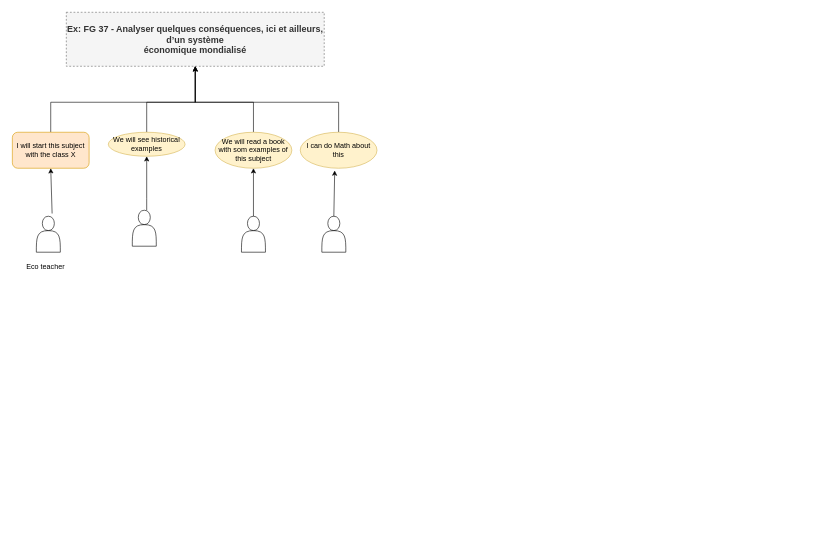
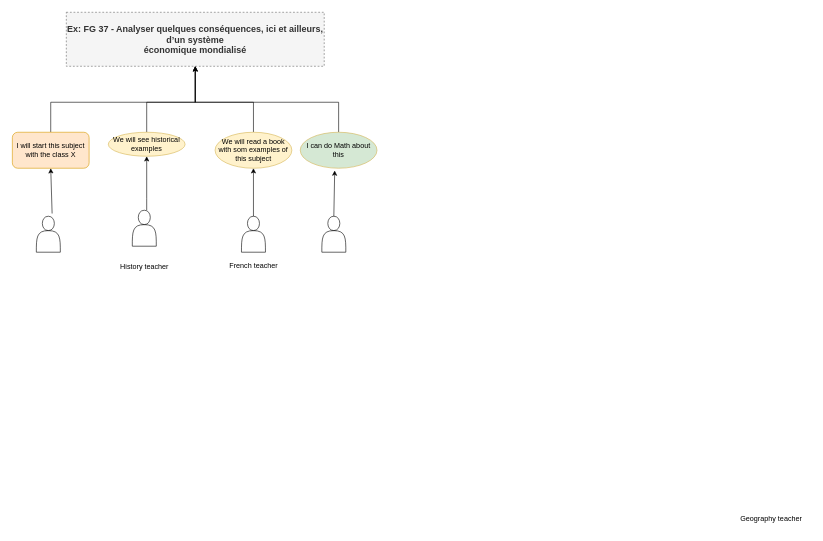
- <mxCell id="22" value="I can do Math about this" style="ellipse;whiteSpace=wrap;html=1;align=center;fillColor=#fff2cc;strokeColor=#d6b656;" vertex="1" parent="1"><mxGeometry x="500" y="220" width="128" height="60" as="geometry" /></mxCell>
+ <mxCell id="22" value="I can do Math about this" style="ellipse;whiteSpace=wrap;html=1;align=center;fillColor=#d5e8d4;strokeColor=#d6b656;" vertex="1" parent="1"><mxGeometry x="500" y="220" width="128" height="60" as="geometry" /></mxCell>
+ <mxCell id="11" value="French teacher" style="text;html=1;align=center;verticalAlign=middle;resizable=0;points=[];autosize=1;strokeColor=none;fillColor=none;" vertex="1" parent="1"><mxGeometry x="372" y="427" width="100" height="30" as="geometry" /></mxCell>
- <mxCell id="10" value="Eco teacher" style="text;html=1;align=center;verticalAlign=middle;resizable=0;points=[];autosize=1;strokeColor=none;fillColor=none;" vertex="1" parent="1"><mxGeometry x="30" y="430" width="90" height="30" as="geometry" /></mxCell>
+ <mxCell id="8" value="History teacher" style="text;html=1;align=center;verticalAlign=middle;resizable=0;points=[];autosize=1;strokeColor=none;fillColor=none;" vertex="1" parent="1"><mxGeometry x="190" y="430" width="100" height="30" as="geometry" /></mxCell>
+ <mxCell id="9" value="Geography teacher" style="text;html=1;align=center;verticalAlign=middle;resizable=0;points=[];autosize=1;strokeColor=none;fillColor=none;" vertex="1" parent="1"><mxGeometry x="1220" y="850" width="130" height="30" as="geometry" /></mxCell>
